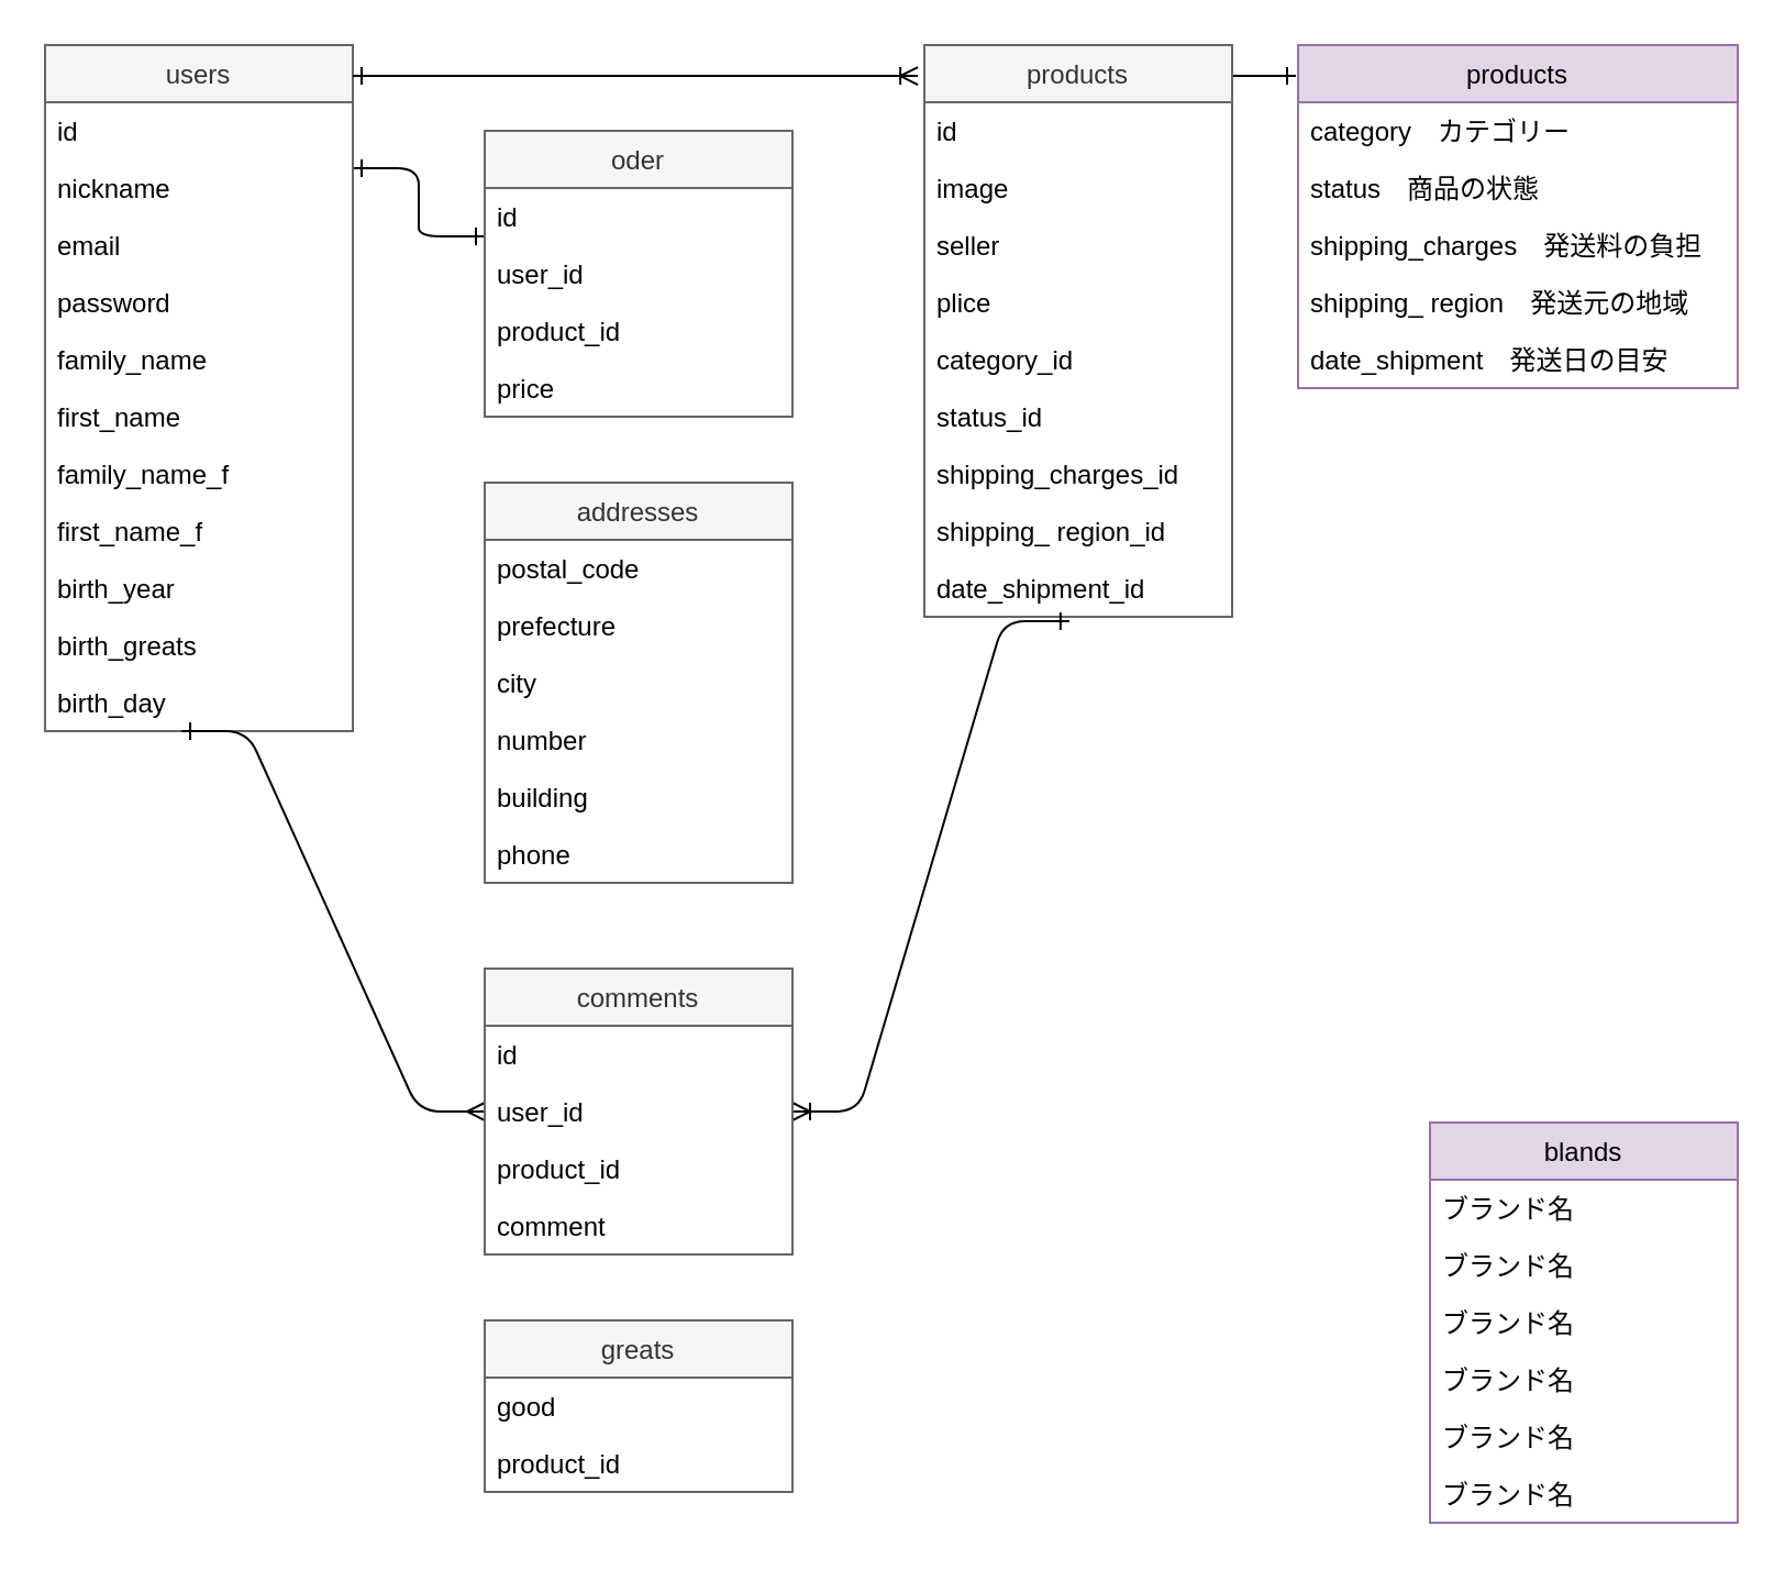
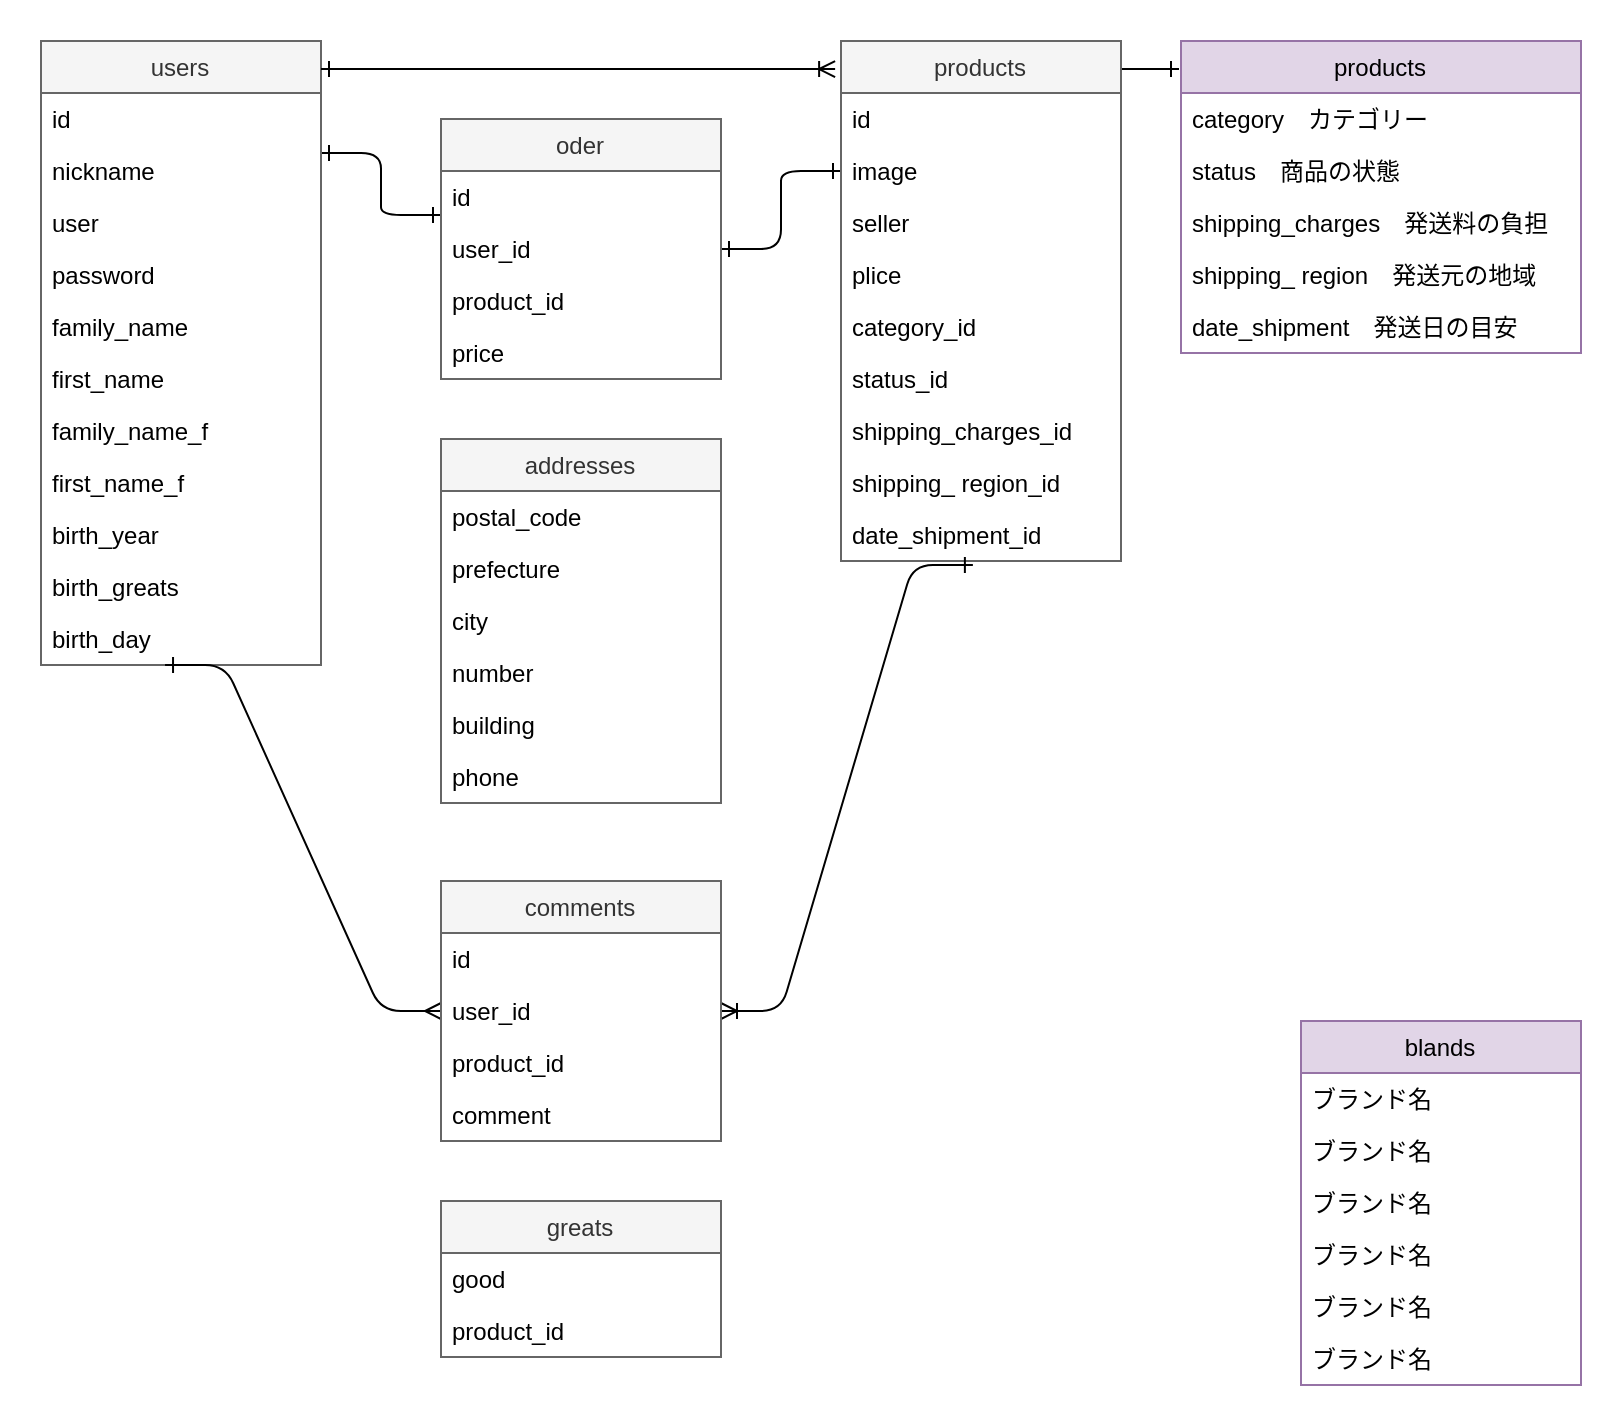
+ <mxCell id="4" value="" style="edgeStyle=entityRelationEdgeStyle;fontSize=12;html=1;endArrow=ERone;startArrow=ERone;startFill=0;entryX=0;entryY=0.5;entryDx=0;entryDy=0;endFill=0;" edge="1" parent="1" source="23" target="37"><mxGeometry width="100" height="100" relative="1" as="geometry"><mxPoint x="170" y="44.04" as="sourcePoint" /><mxPoint x="638" y="44" as="targetPoint" /></mxGeometry></mxCell>
- <mxCell id="14" value="email" style="text;strokeColor=none;fillColor=none;align=left;verticalAlign=top;spacingLeft=4;spacingRight=4;overflow=hidden;rotatable=0;points=[[0,0.5],[1,0.5]];portConstraint=eastwest;" vertex="1" parent="11"><mxGeometry y="78" width="140" height="26" as="geometry" /></mxCell>
+ <mxCell id="14" value="user" style="text;strokeColor=none;fillColor=none;align=left;verticalAlign=top;spacingLeft=4;spacingRight=4;overflow=hidden;rotatable=0;points=[[0,0.5],[1,0.5]];portConstraint=eastwest;" vertex="1" parent="11"><mxGeometry y="78" width="140" height="26" as="geometry" /></mxCell>
